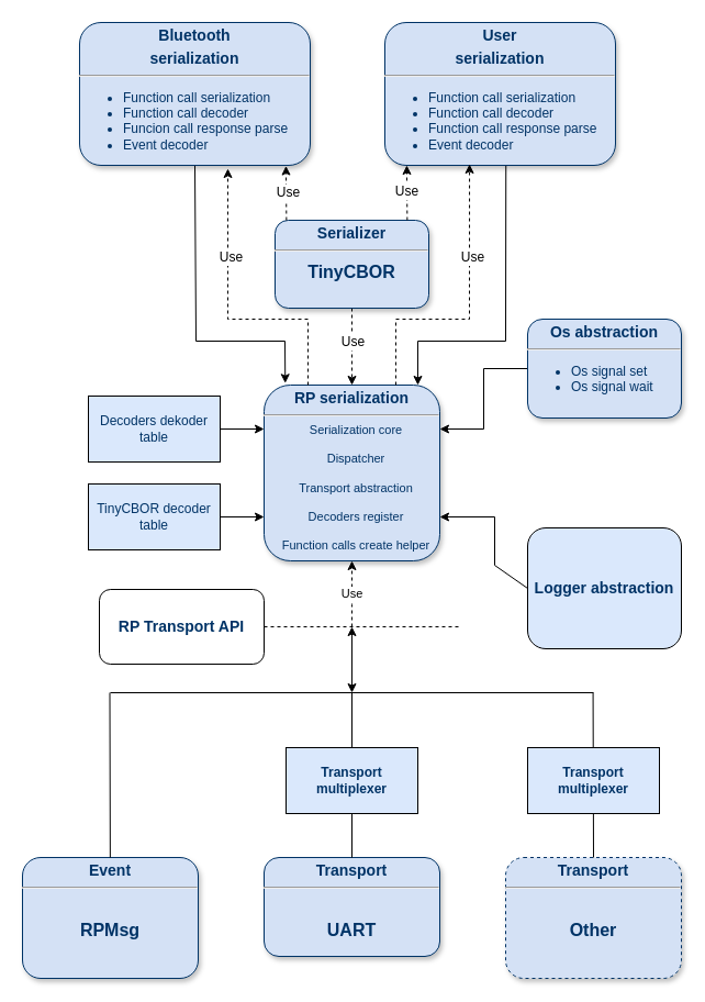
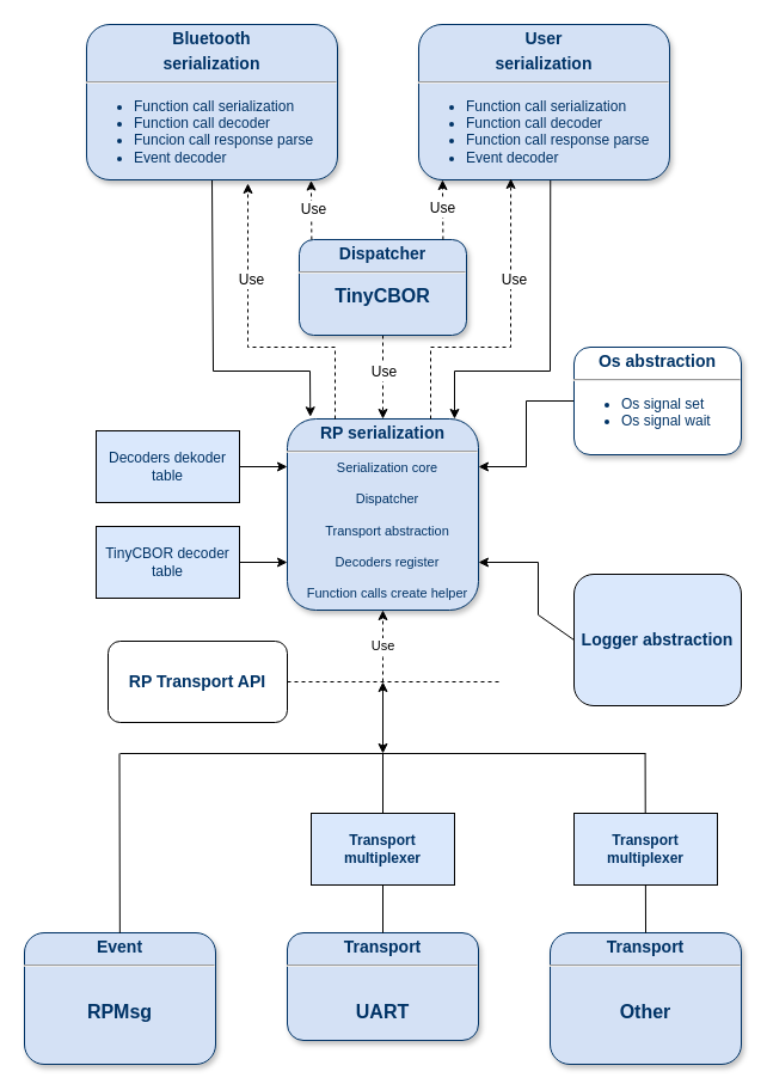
- <mxCell id="15" value="&lt;p style=&quot;margin: 4px 0px 0px ; text-align: center&quot;&gt;&lt;font size=&quot;1&quot;&gt;&lt;b style=&quot;font-size: 14px&quot;&gt;Serializer&lt;/b&gt;&lt;/font&gt;&lt;/p&gt;&lt;hr&gt;&lt;div align=&quot;center&quot;&gt;&lt;table align=&quot;center&quot;&gt;&lt;tbody&gt;&lt;tr style=&quot;font-size: 16px&quot;&gt;&lt;td&gt;&lt;b&gt;TinyCBOR&lt;/b&gt;&lt;br&gt;&lt;/td&gt;&lt;/tr&gt;&lt;/tbody&gt;&lt;/table&gt;&lt;/div&gt;" style="verticalAlign=top;align=left;overflow=fill;fontSize=12;fontFamily=Helvetica;html=1;strokeColor=#003366;shadow=1;fillColor=#D4E1F5;fontColor=#003366;glass=0;rounded=1;comic=0;" parent="1" vertex="1"><mxGeometry x="250" y="200" width="140" height="80" as="geometry" /></mxCell>
+ <mxCell id="15" value="&lt;p style=&quot;margin: 4px 0px 0px ; text-align: center&quot;&gt;&lt;font size=&quot;1&quot;&gt;&lt;b style=&quot;font-size: 14px&quot;&gt;Dispatcher&lt;/b&gt;&lt;/font&gt;&lt;/p&gt;&lt;hr&gt;&lt;div align=&quot;center&quot;&gt;&lt;table align=&quot;center&quot;&gt;&lt;tbody&gt;&lt;tr style=&quot;font-size: 16px&quot;&gt;&lt;td&gt;&lt;b&gt;TinyCBOR&lt;/b&gt;&lt;br&gt;&lt;/td&gt;&lt;/tr&gt;&lt;/tbody&gt;&lt;/table&gt;&lt;/div&gt;" style="verticalAlign=top;align=left;overflow=fill;fontSize=12;fontFamily=Helvetica;html=1;strokeColor=#003366;shadow=1;fillColor=#D4E1F5;fontColor=#003366;glass=0;rounded=1;comic=0;" parent="1" vertex="1"><mxGeometry x="250" y="200" width="140" height="80" as="geometry" /></mxCell>
- <mxCell id="17" value="&lt;p style=&quot;margin: 4px 0px 0px ; text-align: center&quot;&gt;&lt;font size=&quot;1&quot;&gt;&lt;b style=&quot;font-size: 14px&quot;&gt;Os abstraction&lt;br&gt;&lt;/b&gt;&lt;/font&gt;&lt;/p&gt;&lt;hr&gt;&lt;ul&gt;&lt;li&gt;Os signal set&lt;/li&gt;&lt;li&gt;Os signal wait&lt;br&gt;&lt;/li&gt;&lt;/ul&gt;" style="verticalAlign=top;align=left;overflow=fill;fontSize=12;fontFamily=Helvetica;html=1;strokeColor=#003366;shadow=1;fillColor=#D4E1F5;fontColor=#003366;rounded=1;" parent="1" vertex="1"><mxGeometry x="480" y="290" width="140" height="90" as="geometry" /></mxCell>
+ <mxCell id="17" value="&lt;p style=&quot;margin: 4px 0px 0px ; text-align: center&quot;&gt;&lt;font size=&quot;1&quot;&gt;&lt;b style=&quot;font-size: 14px&quot;&gt;Os abstraction&lt;br&gt;&lt;/b&gt;&lt;/font&gt;&lt;/p&gt;&lt;hr&gt;&lt;ul&gt;&lt;li&gt;Os signal set&lt;/li&gt;&lt;li&gt;Os signal wait&lt;br&gt;&lt;/li&gt;&lt;/ul&gt;" style="verticalAlign=top;align=left;overflow=fill;fontSize=12;fontFamily=Helvetica;html=1;strokeColor=#003366;shadow=1;fillColor=#ffffff;fontColor=#003366;rounded=1;" parent="1" vertex="1"><mxGeometry x="480" y="290" width="140" height="90" as="geometry" /></mxCell>
- <mxCell id="5" value="&lt;p style=&quot;margin: 4px 0px 0px ; text-align: center&quot;&gt;&lt;font size=&quot;1&quot;&gt;&lt;b style=&quot;font-size: 14px&quot;&gt;Transport&lt;/b&gt;&lt;/font&gt;&lt;/p&gt;&lt;hr&gt;&lt;div align=&quot;center&quot;&gt;&lt;table align=&quot;center&quot;&gt;&lt;tbody&gt;&lt;tr style=&quot;font-size: 16px&quot;&gt;&lt;td&gt;&lt;b&gt;&lt;br&gt;Other&lt;/b&gt;&lt;br&gt;&lt;/td&gt;&lt;/tr&gt;&lt;/tbody&gt;&lt;/table&gt;&lt;/div&gt;" style="verticalAlign=top;align=left;overflow=fill;fontSize=12;fontFamily=Helvetica;html=1;strokeColor=#003366;shadow=1;fillColor=#D4E1F5;fontColor=#003366;glass=0;rounded=1;comic=0;dashed=1;" parent="1" vertex="1"><mxGeometry x="460" y="780" width="160" height="110" as="geometry" /></mxCell>
+ <mxCell id="5" value="&lt;p style=&quot;margin: 4px 0px 0px ; text-align: center&quot;&gt;&lt;font size=&quot;1&quot;&gt;&lt;b style=&quot;font-size: 14px&quot;&gt;Transport&lt;/b&gt;&lt;/font&gt;&lt;/p&gt;&lt;hr&gt;&lt;div align=&quot;center&quot;&gt;&lt;table align=&quot;center&quot;&gt;&lt;tbody&gt;&lt;tr style=&quot;font-size: 16px&quot;&gt;&lt;td&gt;&lt;b&gt;&lt;br&gt;Other&lt;/b&gt;&lt;br&gt;&lt;/td&gt;&lt;/tr&gt;&lt;/tbody&gt;&lt;/table&gt;&lt;/div&gt;" style="verticalAlign=top;align=left;overflow=fill;fontSize=12;fontFamily=Helvetica;html=1;strokeColor=#003366;shadow=1;fillColor=#D4E1F5;fontColor=#003366;glass=0;rounded=1;comic=0;" parent="1" vertex="1"><mxGeometry x="460" y="780" width="160" height="110" as="geometry" /></mxCell>
